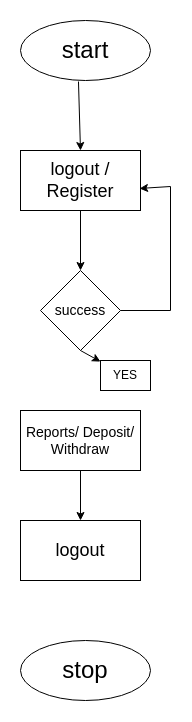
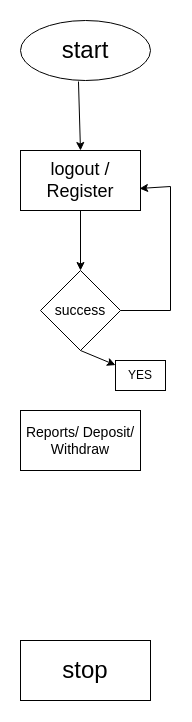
- <mxCell id="15" value="YES" style="rounded=0;whiteSpace=wrap;html=1;" vertex="1" parent="1"><mxGeometry x="100" y="360" width="50" height="30" as="geometry" /></mxCell>
+ <mxCell id="15" value="YES" style="rounded=0;whiteSpace=wrap;html=1;" vertex="1" parent="1"><mxGeometry x="115" y="360" width="50" height="30" as="geometry" /></mxCell>
- <mxCell id="11" value="" style="endArrow=classic;html=1;rounded=0;exitX=0.5;exitY=1;exitDx=0;exitDy=0;" edge="1" parent="1" source="4" target="5"><mxGeometry width="50" height="50" relative="1" as="geometry"><mxPoint x="160" y="490" as="sourcePoint" /><mxPoint x="160" y="550" as="targetPoint" /></mxGeometry></mxCell>
- <mxCell id="5" value="&lt;font style=&quot;font-size: 18px;&quot;&gt;logout&lt;/font&gt;" style="rounded=0;whiteSpace=wrap;html=1;" vertex="1" parent="1"><mxGeometry x="20" y="520" width="120" height="60" as="geometry" /></mxCell>
- <mxCell id="7" value="&lt;font style=&quot;font-size: 24px;&quot;&gt;stop&lt;/font&gt;" style="ellipse;whiteSpace=wrap;html=1;" vertex="1" parent="1"><mxGeometry x="20" y="640" width="130" height="60" as="geometry" /></mxCell>
+ <mxCell id="7" value="&lt;font style=&quot;font-size: 24px;&quot;&gt;stop&lt;/font&gt;" style="whiteSpace=wrap;html=1;rounded=0;" vertex="1" parent="1"><mxGeometry x="20" y="640" width="130" height="60" as="geometry" /></mxCell>
